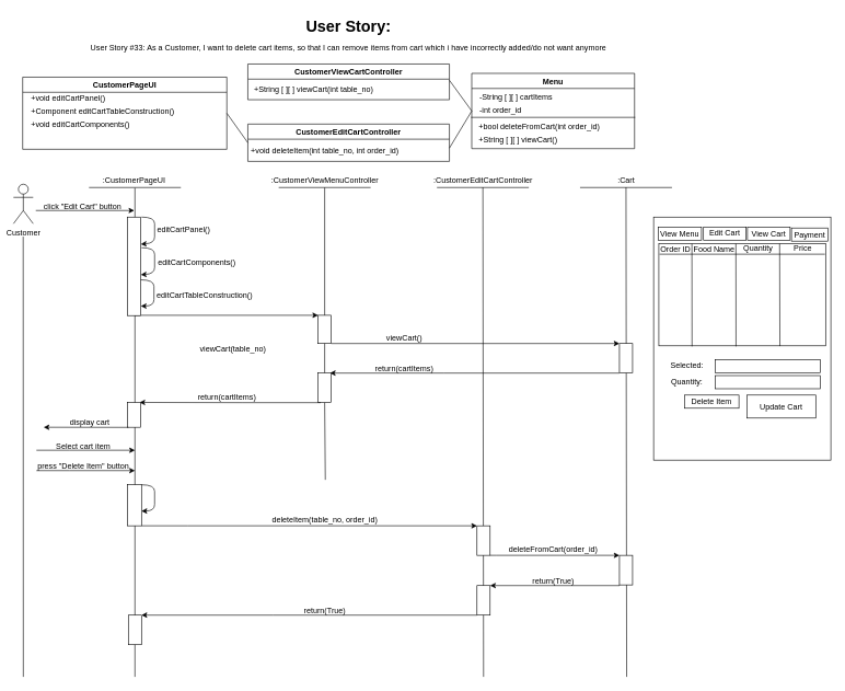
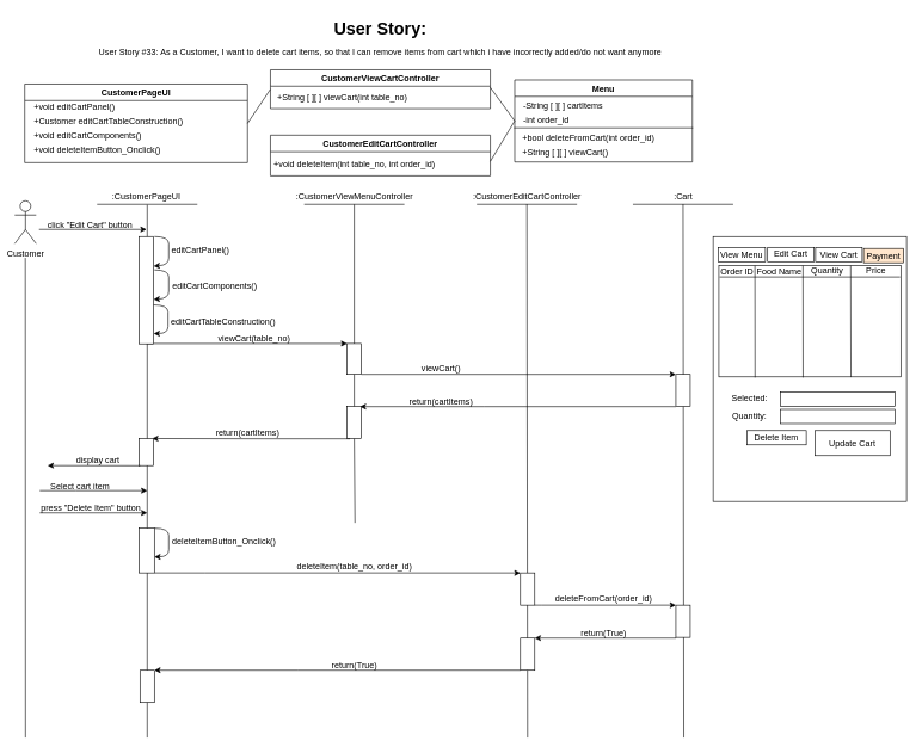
+ <mxCell id="18" value="" style="endArrow=none;html=1;rounded=0;exitX=1;exitY=0.5;exitDx=0;exitDy=0;entryX=0;entryY=0.5;entryDx=0;entryDy=0;" parent="1" source="5" target="10" edge="1"><mxGeometry width="50" height="50" relative="1" as="geometry"><mxPoint x="568" y="428.33" as="sourcePoint" /><mxPoint x="618" y="378.33" as="targetPoint" /></mxGeometry></mxCell>
- <mxCell id="7" value="+Component editCartTableConstruction()" style="text;html=1;align=left;verticalAlign=middle;resizable=0;points=[];autosize=1;strokeColor=none;fillColor=none;" parent="5" vertex="1"><mxGeometry x="11" y="43" width="230" height="20" as="geometry" /></mxCell>
+ <mxCell id="7" value="+Customer editCartTableConstruction()" style="text;html=1;align=left;verticalAlign=middle;resizable=0;points=[];autosize=1;strokeColor=none;fillColor=none;" parent="5" vertex="1"><mxGeometry x="11" y="43" width="230" height="20" as="geometry" /></mxCell>
- <mxCell id="72" value="" style="endArrow=none;html=1;rounded=0;entryX=0;entryY=0.5;entryDx=0;entryDy=0;exitX=1;exitY=0.5;exitDx=0;exitDy=0;" parent="1" source="5" target="70" edge="1"><mxGeometry width="50" height="50" relative="1" as="geometry"><mxPoint x="351" y="197.21" as="sourcePoint" /><mxPoint x="387" y="132" as="targetPoint" /></mxGeometry></mxCell>
+ <mxCell id="9" value="+void deleteItemButton_Onclick()" style="text;html=1;align=left;verticalAlign=middle;resizable=0;points=[];autosize=1;strokeColor=none;fillColor=none;" parent="5" vertex="1"><mxGeometry x="11" y="83.0" width="190" height="20" as="geometry" /></mxCell>
- <mxCell id="36" value="Payment" style="rounded=0;whiteSpace=wrap;html=1;" parent="1" vertex="1"><mxGeometry x="1205" y="346.59" width="56" height="20" as="geometry" /></mxCell>
+ <mxCell id="36" value="Payment" style="rounded=0;whiteSpace=wrap;html=1;fillColor=#ffe6cc;" parent="1" vertex="1"><mxGeometry x="1205" y="346.59" width="56" height="20" as="geometry" /></mxCell>
- <mxCell id="29" value="&lt;div style=&quot;text-align: left&quot;&gt;&lt;span&gt;viewCart(table_no)&lt;/span&gt;&lt;/div&gt;" style="text;html=1;align=center;verticalAlign=middle;resizable=0;points=[];autosize=1;strokeColor=none;fillColor=none;" parent="1" vertex="1"><mxGeometry x="294" y="521.5" width="120" height="20" as="geometry" /></mxCell>
+ <mxCell id="29" value="&lt;div style=&quot;text-align: left&quot;&gt;&lt;span&gt;viewCart(table_no)&lt;/span&gt;&lt;/div&gt;" style="text;html=1;align=center;verticalAlign=middle;resizable=0;points=[];autosize=1;strokeColor=none;fillColor=none;" parent="1" vertex="1"><mxGeometry x="294" y="461.5" width="120" height="20" as="geometry" /></mxCell>
- <mxCell id="79" value="Select cart item" style="text;html=1;align=center;verticalAlign=middle;resizable=0;points=[];autosize=1;strokeColor=none;fillColor=none;" parent="1" vertex="1"><mxGeometry x="76" y="669" width="100" height="20" as="geometry" /></mxCell>
+ <mxCell id="79" value="Select cart item" style="text;html=1;align=center;verticalAlign=middle;resizable=0;points=[];autosize=1;strokeColor=none;fillColor=none;" parent="1" vertex="1"><mxGeometry x="61" y="669" width="100" height="20" as="geometry" /></mxCell>
+ <mxCell id="81" value="&lt;span style=&quot;font-size: 12px&quot;&gt;deleteItemButton_Onclick()&lt;/span&gt;" style="text;html=1;align=center;verticalAlign=middle;resizable=0;points=[];autosize=1;strokeColor=none;fillColor=none;fontSize=16;" parent="1" vertex="1"><mxGeometry x="232" y="740" width="160" height="30" as="geometry" /></mxCell>
